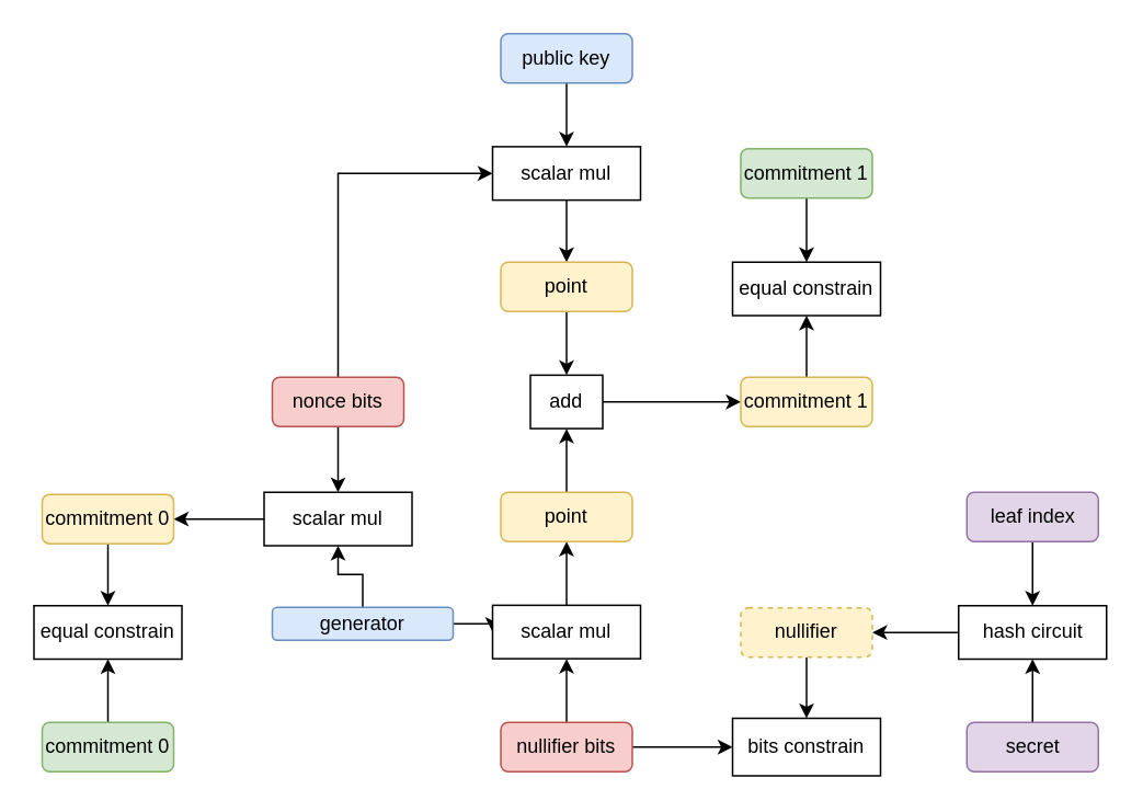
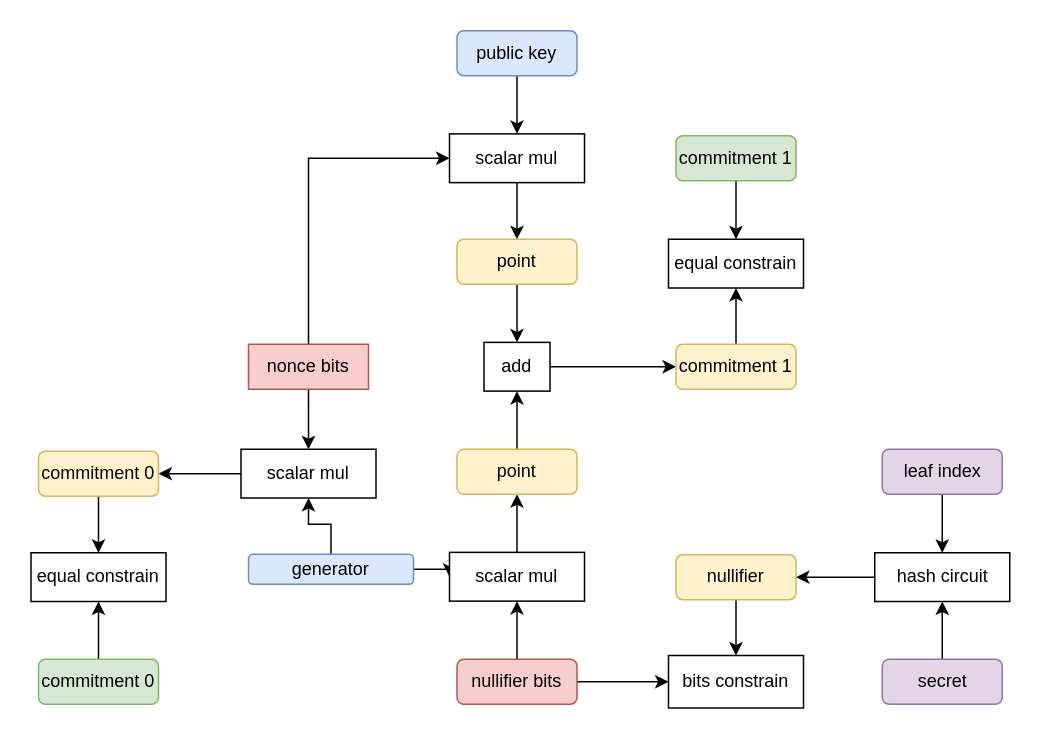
- <mxCell id="4" value="nonce bits" style="rounded=1;whiteSpace=wrap;html=1;fontFamily=Helvetica;fillColor=#f8cecc;strokeColor=#b85450;" parent="1" vertex="1"><mxGeometry x="165" y="229" width="80" height="30" as="geometry" /></mxCell>
+ <mxCell id="4" value="nonce bits" style="whiteSpace=wrap;html=1;fontFamily=Helvetica;fillColor=#f8cecc;strokeColor=#b85450;rounded=0;" parent="1" vertex="1"><mxGeometry x="165" y="229" width="80" height="30" as="geometry" /></mxCell>
- <mxCell id="12" value="nullifier" style="rounded=1;whiteSpace=wrap;html=1;fontFamily=Helvetica;fillColor=#fff2cc;strokeColor=#d6b656;dashed=1;" parent="1" vertex="1"><mxGeometry x="450" y="369.25" width="80" height="30" as="geometry" /></mxCell>
+ <mxCell id="12" value="nullifier" style="rounded=1;whiteSpace=wrap;html=1;fontFamily=Helvetica;fillColor=#fff2cc;strokeColor=#d6b656;" parent="1" vertex="1"><mxGeometry x="450" y="369.25" width="80" height="30" as="geometry" /></mxCell>
